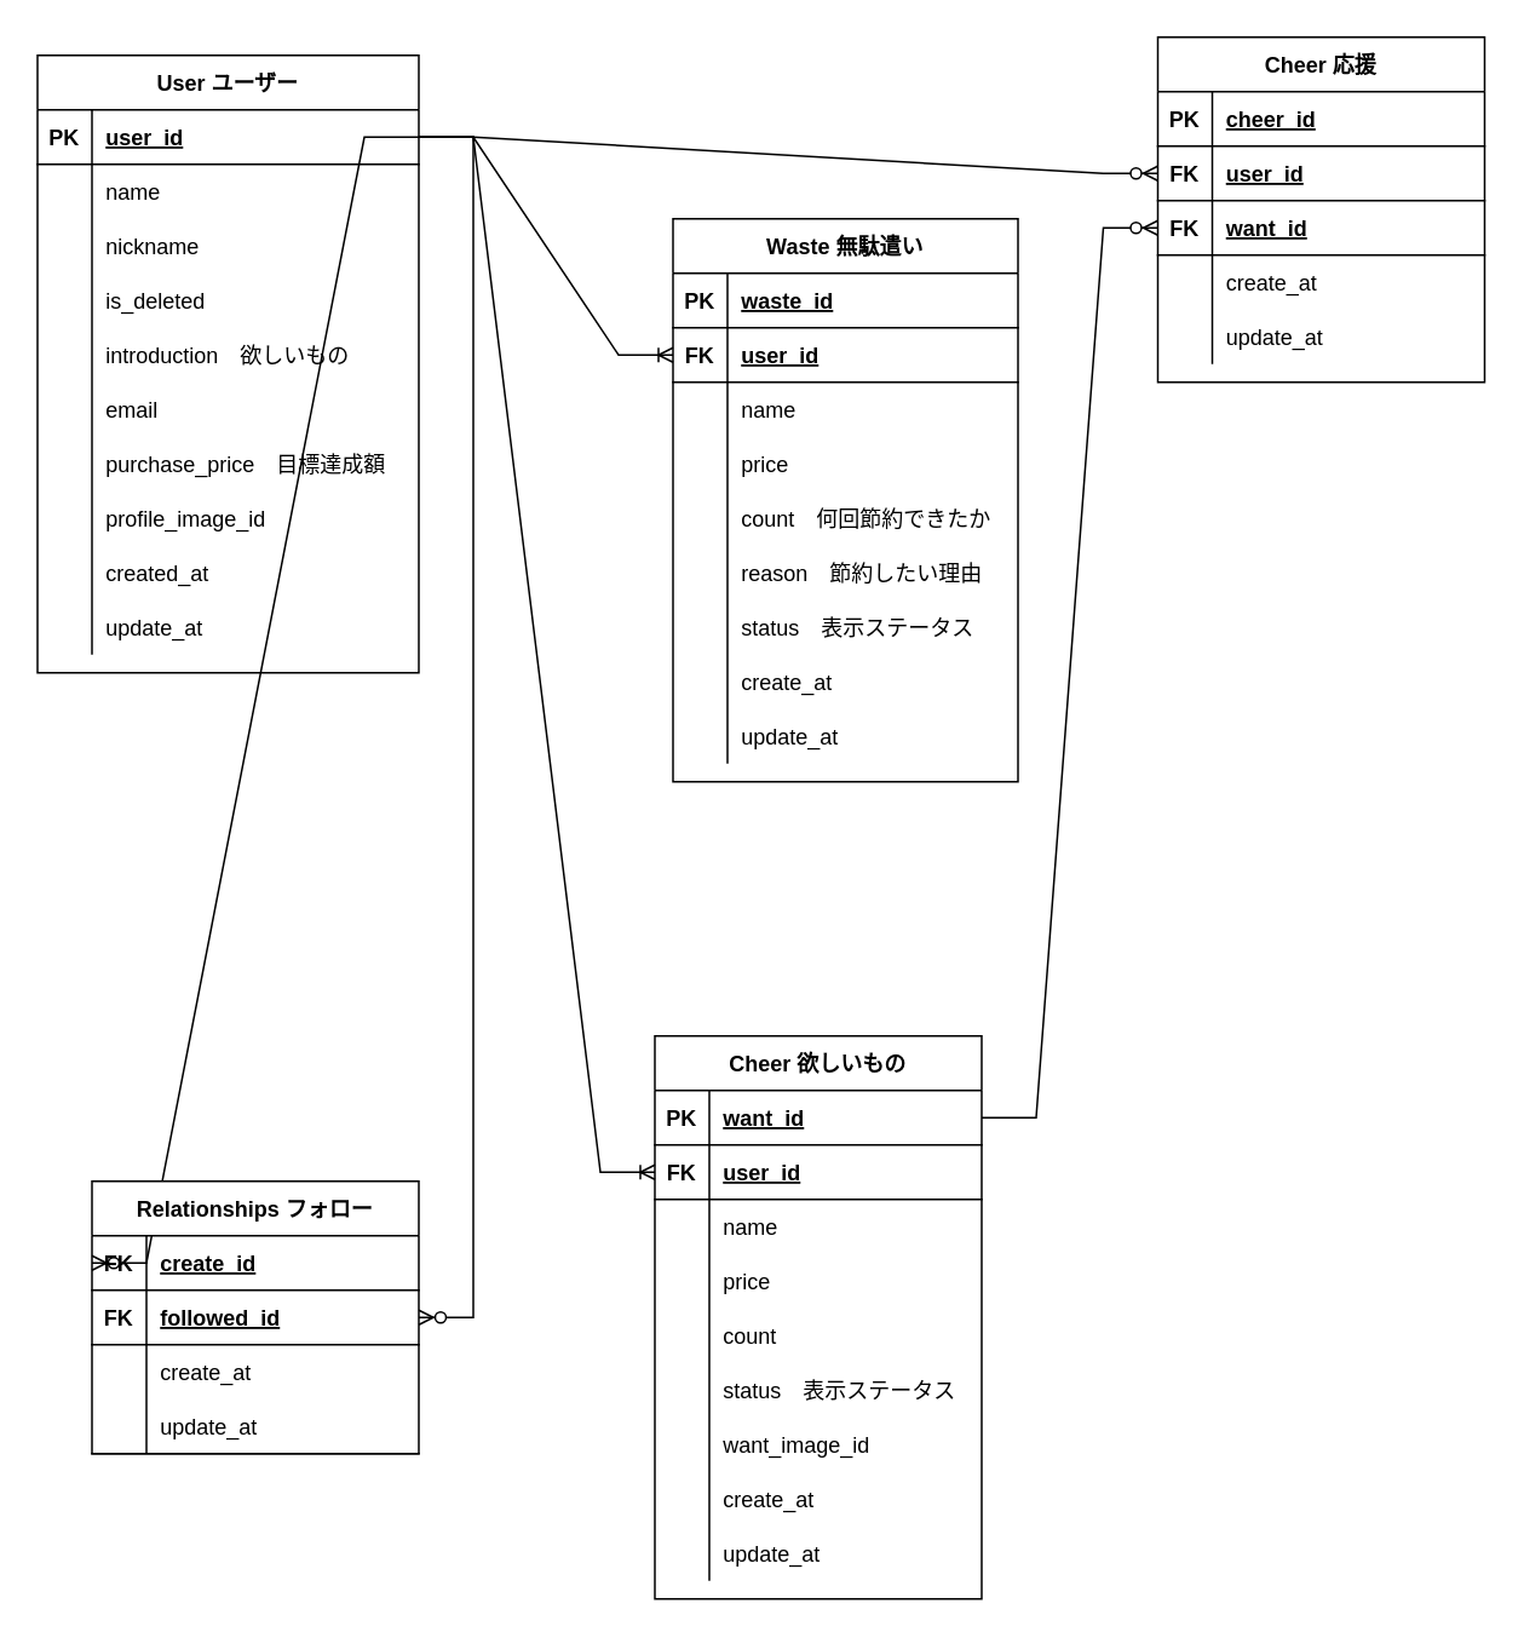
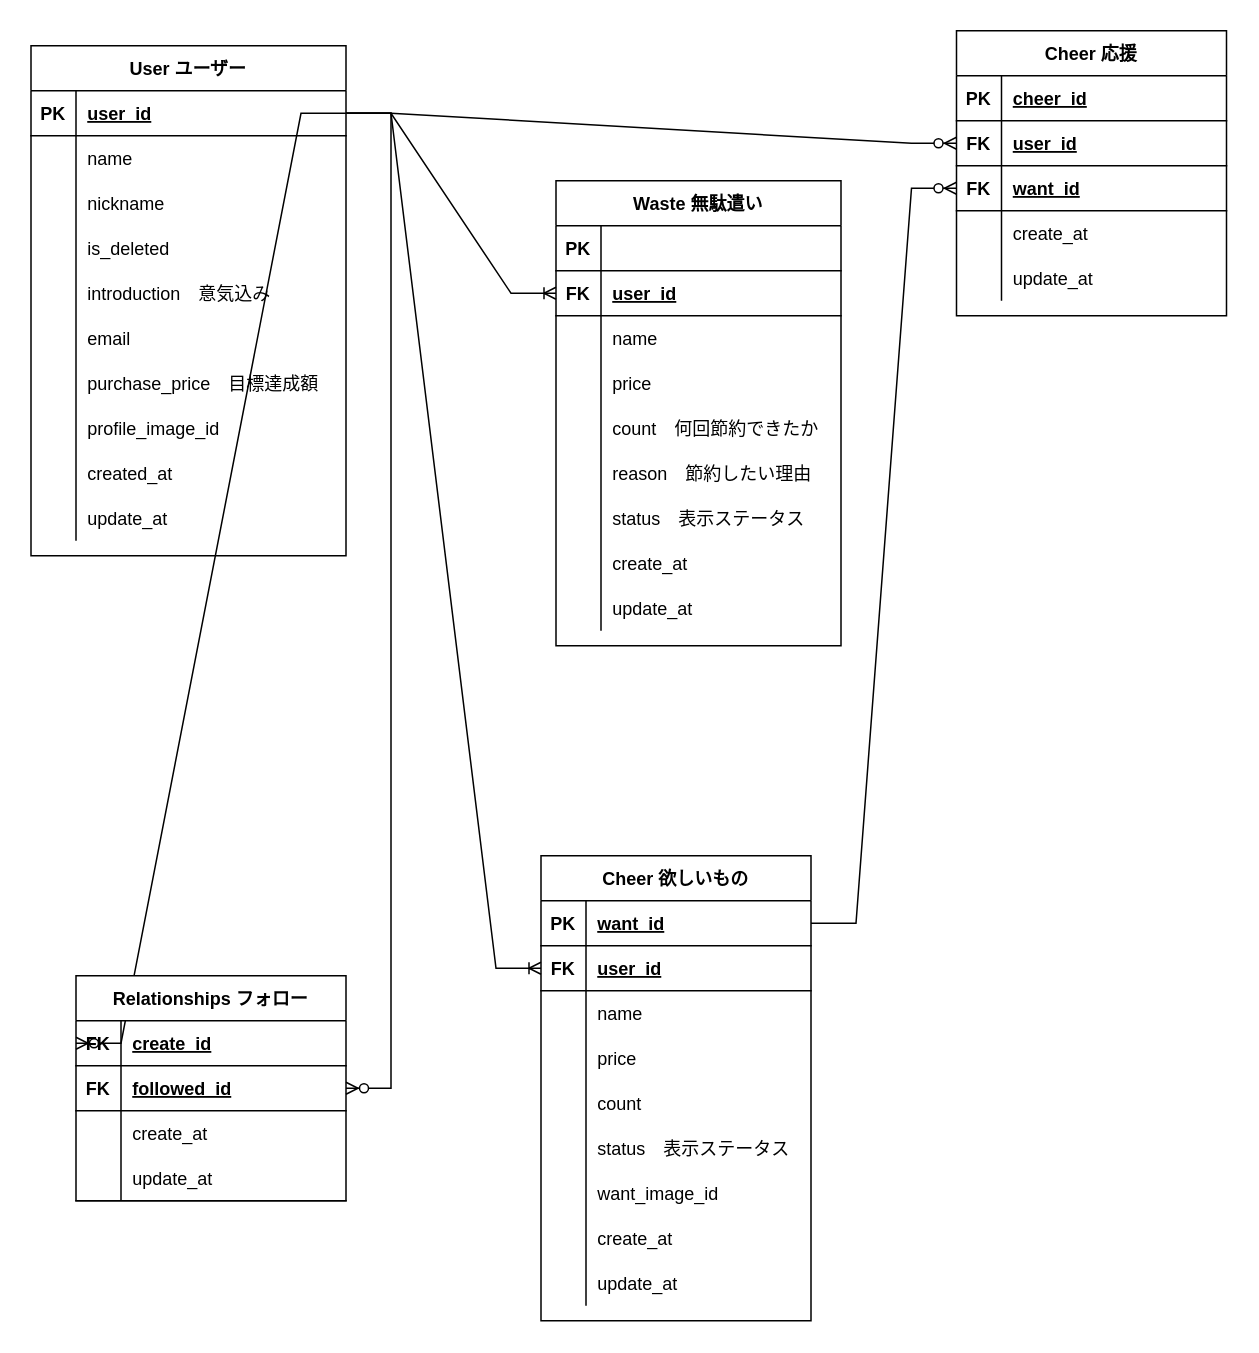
- <mxCell id="57" value="waste_id" style="shape=partialRectangle;connectable=0;fillColor=none;top=0;left=0;bottom=0;right=0;align=left;spacingLeft=6;fontStyle=5;overflow=hidden;" parent="55" vertex="1"><mxGeometry x="30" width="160" height="30" as="geometry" /></mxCell>
- <mxCell id="38" value="introduction　欲しいもの" style="shape=partialRectangle;connectable=0;fillColor=none;top=0;left=0;bottom=0;right=0;align=left;spacingLeft=6;overflow=hidden;" parent="36" vertex="1"><mxGeometry x="30" width="180" height="30" as="geometry" /></mxCell>
+ <mxCell id="38" value="introduction　意気込み" style="shape=partialRectangle;connectable=0;fillColor=none;top=0;left=0;bottom=0;right=0;align=left;spacingLeft=6;overflow=hidden;" parent="36" vertex="1"><mxGeometry x="30" width="180" height="30" as="geometry" /></mxCell>
